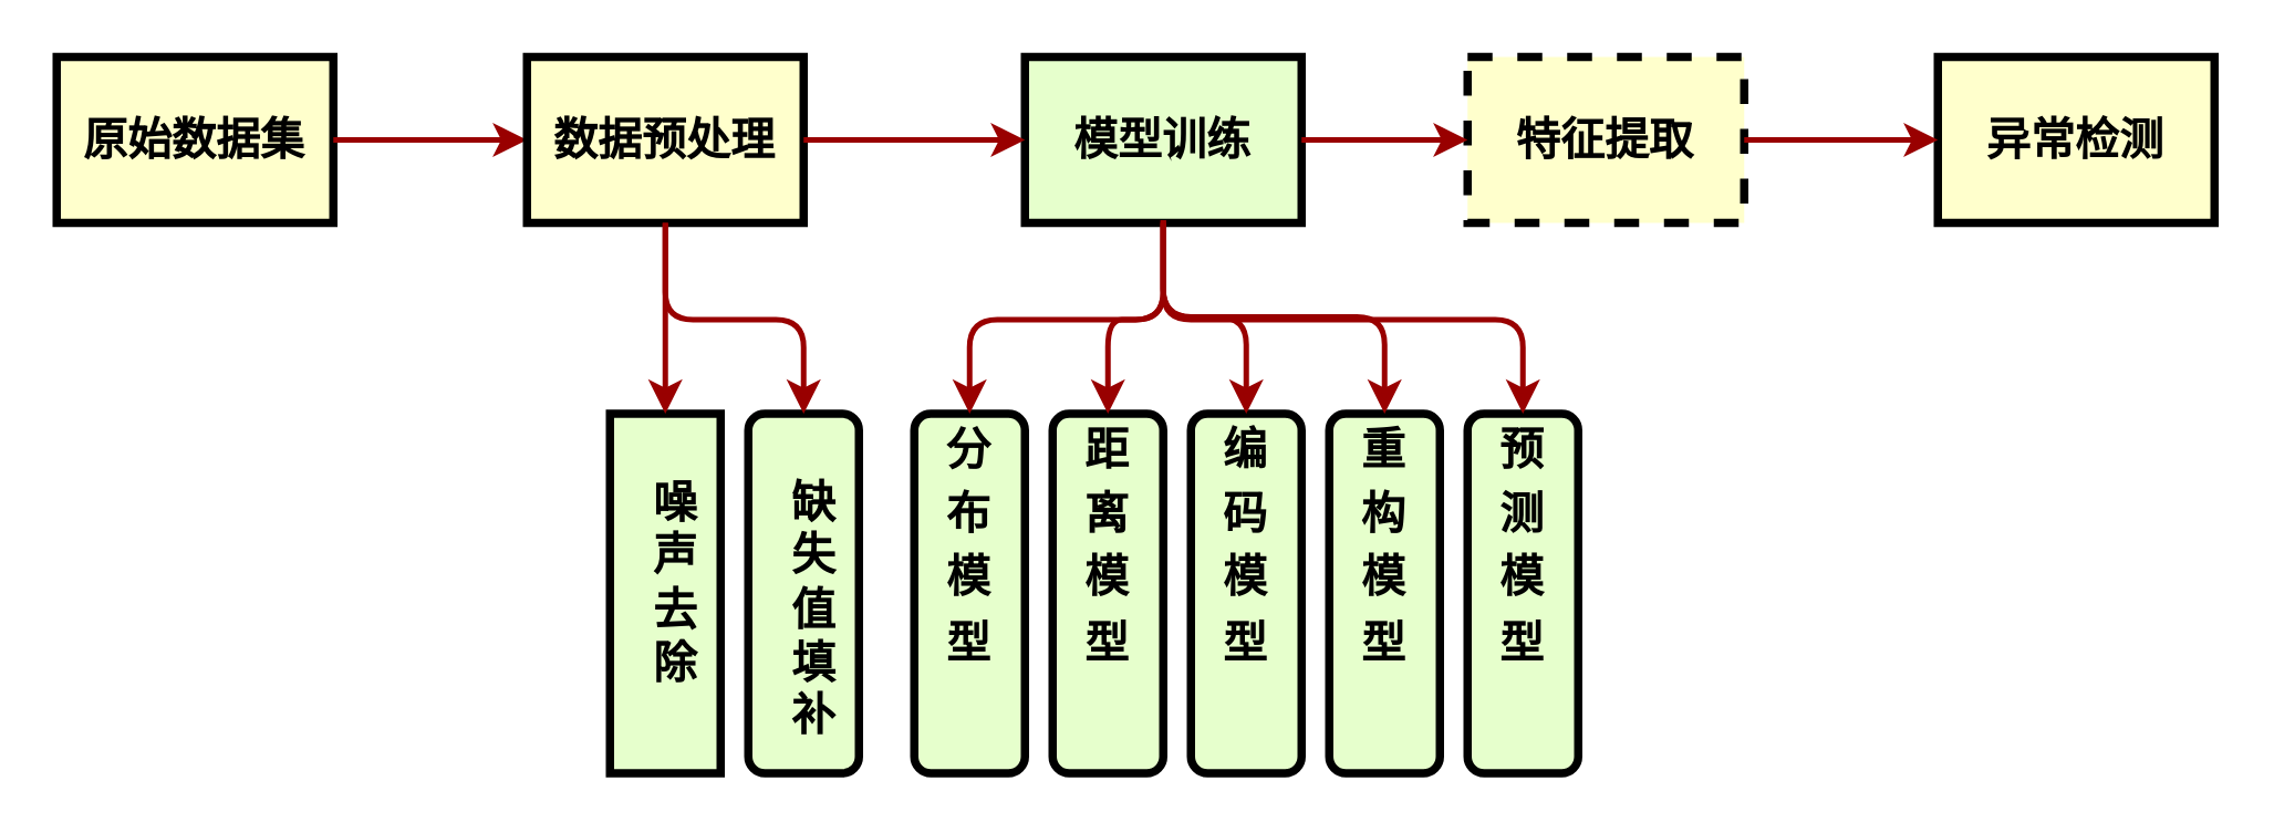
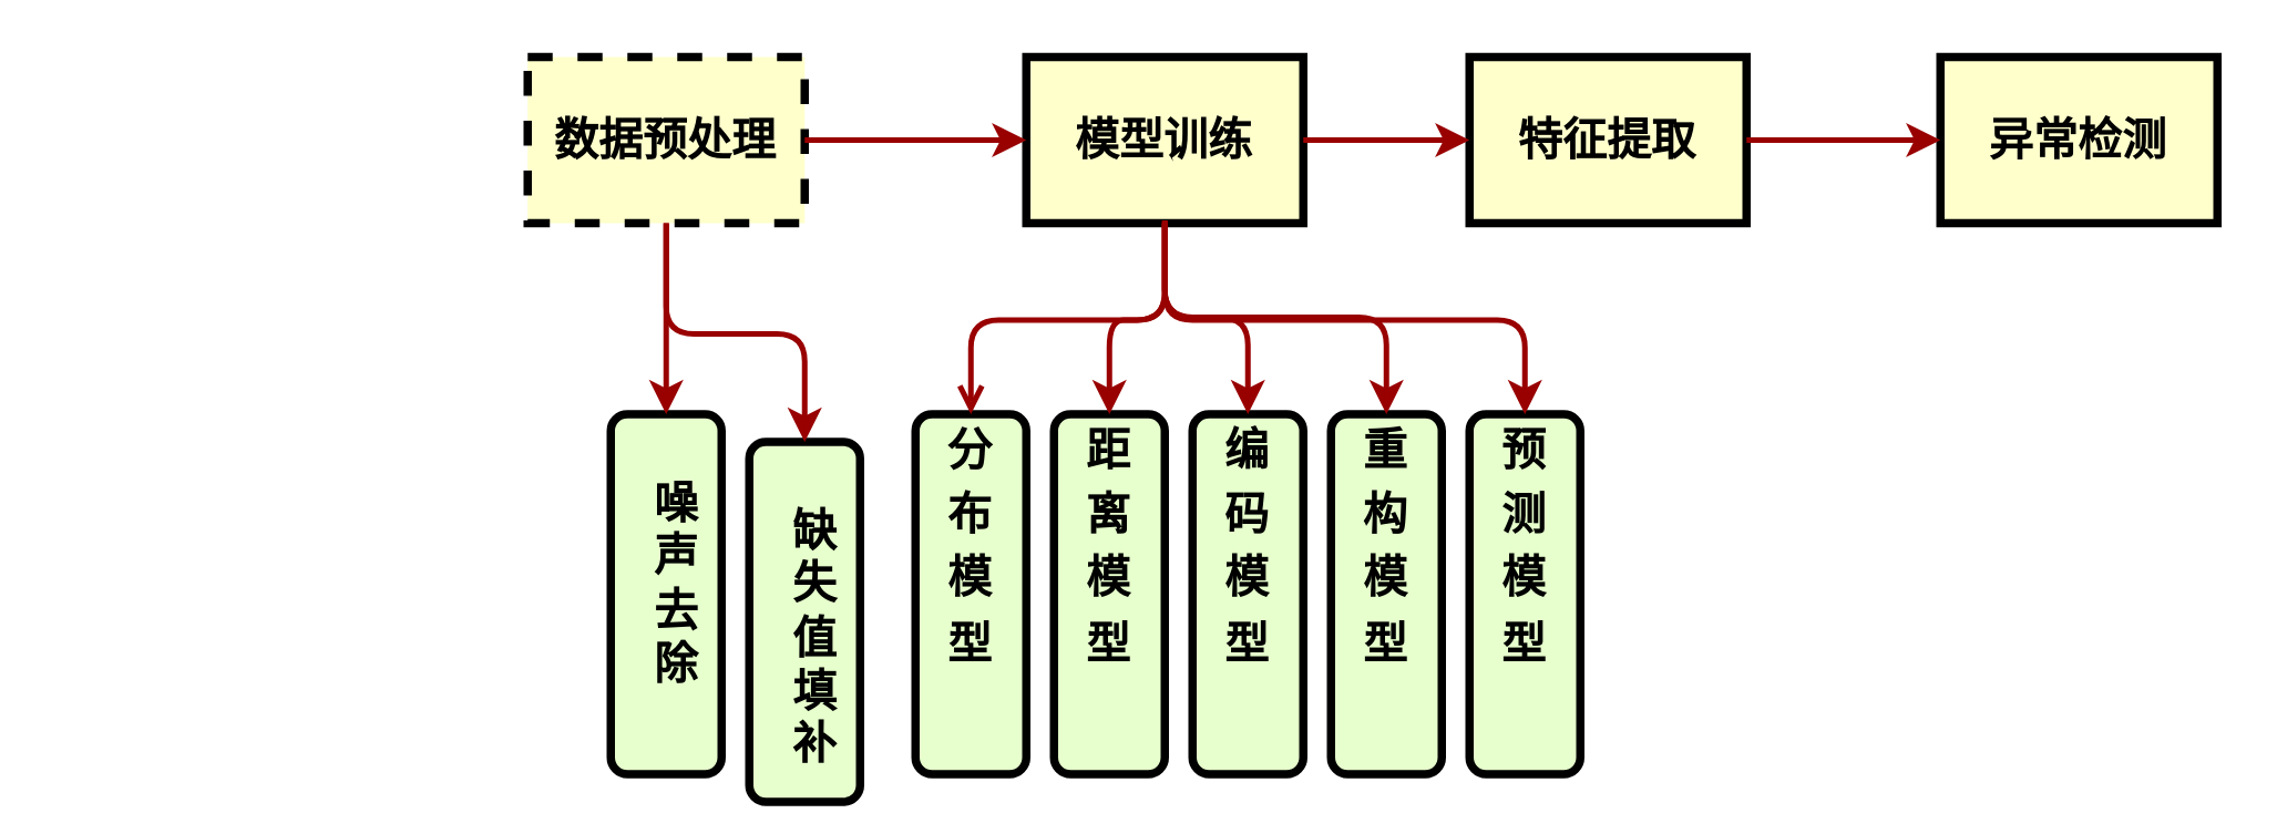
- <mxCell id="2" value="原始数据集" style="whiteSpace=wrap;align=center;verticalAlign=middle;fontStyle=1;strokeWidth=3;fillColor=#FFFFCC;fontSize=16;" parent="1" vertex="1"><mxGeometry x="20" y="20" width="100" height="60" as="geometry" /></mxCell>
- <mxCell id="3" value="" style="edgeStyle=none;noEdgeStyle=1;strokeColor=#990000;strokeWidth=2" parent="1" source="2" target="4" edge="1"><mxGeometry width="100" height="100" relative="1" as="geometry"><mxPoint x="280" y="-41" as="sourcePoint" /><mxPoint x="236" y="50" as="targetPoint" /></mxGeometry></mxCell>
- <mxCell id="4" value="数据预处理" style="whiteSpace=wrap;align=center;verticalAlign=middle;fontStyle=1;strokeWidth=3;fillColor=#FFFFCC;fontSize=16;" vertex="1" parent="1"><mxGeometry x="190" y="20" width="100" height="60" as="geometry" /></mxCell>
+ <mxCell id="4" value="数据预处理" style="whiteSpace=wrap;align=center;verticalAlign=middle;fontStyle=1;strokeWidth=3;fillColor=#FFFFCC;fontSize=16;dashed=1;" vertex="1" parent="1"><mxGeometry x="190" y="20" width="100" height="60" as="geometry" /></mxCell>
- <mxCell id="5" value="模型训练" style="whiteSpace=wrap;align=center;verticalAlign=middle;fontStyle=1;strokeWidth=3;fillColor=#e6ffcc;fontSize=16;" vertex="1" parent="1"><mxGeometry x="370" y="20" width="100" height="60" as="geometry" /></mxCell>
+ <mxCell id="5" value="模型训练" style="whiteSpace=wrap;align=center;verticalAlign=middle;fontStyle=1;strokeWidth=3;fillColor=#FFFFCC;fontSize=16;" vertex="1" parent="1"><mxGeometry x="370" y="20" width="100" height="60" as="geometry" /></mxCell>
- <mxCell id="11" value="特征提取" style="whiteSpace=wrap;align=center;verticalAlign=middle;fontStyle=1;strokeWidth=3;fillColor=#FFFFCC;fontSize=16;dashed=1;" vertex="1" parent="1"><mxGeometry x="530" y="20" width="100" height="60" as="geometry" /></mxCell>
+ <mxCell id="11" value="特征提取" style="whiteSpace=wrap;align=center;verticalAlign=middle;fontStyle=1;strokeWidth=3;fillColor=#FFFFCC;fontSize=16;" vertex="1" parent="1"><mxGeometry x="530" y="20" width="100" height="60" as="geometry" /></mxCell>
- <mxCell id="18" value="" style="edgeStyle=elbowEdgeStyle;elbow=vertical;strokeColor=#990000;strokeWidth=2;exitX=0.5;exitY=1;exitDx=0;exitDy=0;entryX=0.5;entryY=0;entryDx=0;entryDy=0;" edge="1" parent="1" source="5" target="13"><mxGeometry width="100" height="100" relative="1" as="geometry"><mxPoint x="250" y="90" as="sourcePoint" /><mxPoint x="300" y="159" as="targetPoint" /></mxGeometry></mxCell>
+ <mxCell id="18" value="" style="edgeStyle=elbowEdgeStyle;elbow=vertical;strokeColor=#990000;strokeWidth=2;exitX=0.5;exitY=1;exitDx=0;exitDy=0;entryX=0.5;entryY=0;entryDx=0;entryDy=0;endArrow=open;" edge="1" parent="1" source="5" target="13"><mxGeometry width="100" height="100" relative="1" as="geometry"><mxPoint x="250" y="90" as="sourcePoint" /><mxPoint x="300" y="159" as="targetPoint" /></mxGeometry></mxCell>
- <mxCell id="7" value="&lt;p style=&quot;margin: 4px 0px 0px; font-size: 16px;&quot;&gt;&lt;font style=&quot;font-size: 16px;&quot;&gt;&lt;br&gt;&lt;/font&gt;&lt;/p&gt;&lt;p style=&quot;margin: 0px 0px 0px 8px; font-size: 16px;&quot;&gt;噪&lt;/p&gt;&lt;p style=&quot;margin: 0px 0px 0px 8px; font-size: 16px;&quot;&gt;声&lt;/p&gt;&lt;p style=&quot;margin: 0px 0px 0px 8px; font-size: 16px;&quot;&gt;去&lt;/p&gt;&lt;p style=&quot;margin: 0px 0px 0px 8px; font-size: 16px;&quot;&gt;除&lt;/p&gt;" style="verticalAlign=middle;align=center;overflow=fill;fontSize=12;fontFamily=Helvetica;html=1;fontStyle=1;strokeWidth=3;fillColor=#E6FFCC;rounded=0;" vertex="1" parent="1"><mxGeometry x="220" y="149" width="40" height="130" as="geometry" /></mxCell>
+ <mxCell id="7" value="&lt;p style=&quot;margin: 4px 0px 0px; font-size: 16px;&quot;&gt;&lt;font style=&quot;font-size: 16px;&quot;&gt;&lt;br&gt;&lt;/font&gt;&lt;/p&gt;&lt;p style=&quot;margin: 0px 0px 0px 8px; font-size: 16px;&quot;&gt;噪&lt;/p&gt;&lt;p style=&quot;margin: 0px 0px 0px 8px; font-size: 16px;&quot;&gt;声&lt;/p&gt;&lt;p style=&quot;margin: 0px 0px 0px 8px; font-size: 16px;&quot;&gt;去&lt;/p&gt;&lt;p style=&quot;margin: 0px 0px 0px 8px; font-size: 16px;&quot;&gt;除&lt;/p&gt;" style="verticalAlign=middle;align=center;overflow=fill;fontSize=12;fontFamily=Helvetica;html=1;rounded=1;fontStyle=1;strokeWidth=3;fillColor=#E6FFCC" vertex="1" parent="1"><mxGeometry x="220" y="149" width="40" height="130" as="geometry" /></mxCell>
- <mxCell id="9" value="&lt;p style=&quot;margin: 4px 0px 0px; font-size: 16px;&quot;&gt;&lt;font style=&quot;font-size: 16px;&quot;&gt;&lt;br&gt;&lt;/font&gt;&lt;/p&gt;&lt;p style=&quot;margin: 0px 0px 0px 8px; font-size: 16px;&quot;&gt;缺&lt;/p&gt;&lt;p style=&quot;margin: 0px 0px 0px 8px; font-size: 16px;&quot;&gt;失&lt;/p&gt;&lt;p style=&quot;margin: 0px 0px 0px 8px; font-size: 16px;&quot;&gt;值&lt;/p&gt;&lt;p style=&quot;margin: 0px 0px 0px 8px; font-size: 16px;&quot;&gt;填&lt;/p&gt;&lt;p style=&quot;margin: 0px 0px 0px 8px; font-size: 16px;&quot;&gt;补&lt;/p&gt;" style="verticalAlign=middle;align=center;overflow=fill;fontSize=12;fontFamily=Helvetica;html=1;rounded=1;fontStyle=1;strokeWidth=3;fillColor=#E6FFCC" vertex="1" parent="1"><mxGeometry x="270" y="149" width="40" height="130" as="geometry" /></mxCell>
+ <mxCell id="9" value="&lt;p style=&quot;margin: 4px 0px 0px; font-size: 16px;&quot;&gt;&lt;font style=&quot;font-size: 16px;&quot;&gt;&lt;br&gt;&lt;/font&gt;&lt;/p&gt;&lt;p style=&quot;margin: 0px 0px 0px 8px; font-size: 16px;&quot;&gt;缺&lt;/p&gt;&lt;p style=&quot;margin: 0px 0px 0px 8px; font-size: 16px;&quot;&gt;失&lt;/p&gt;&lt;p style=&quot;margin: 0px 0px 0px 8px; font-size: 16px;&quot;&gt;值&lt;/p&gt;&lt;p style=&quot;margin: 0px 0px 0px 8px; font-size: 16px;&quot;&gt;填&lt;/p&gt;&lt;p style=&quot;margin: 0px 0px 0px 8px; font-size: 16px;&quot;&gt;补&lt;/p&gt;" style="verticalAlign=middle;align=center;overflow=fill;fontSize=12;fontFamily=Helvetica;html=1;rounded=1;fontStyle=1;strokeWidth=3;fillColor=#E6FFCC" vertex="1" parent="1"><mxGeometry x="270" y="159" width="40" height="130" as="geometry" /></mxCell>
